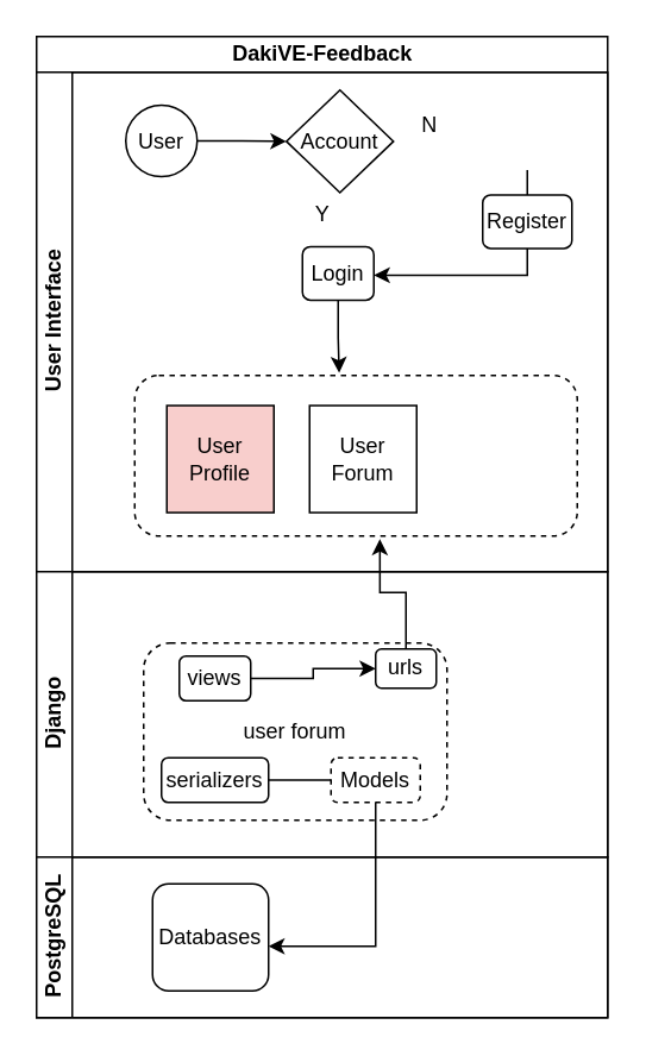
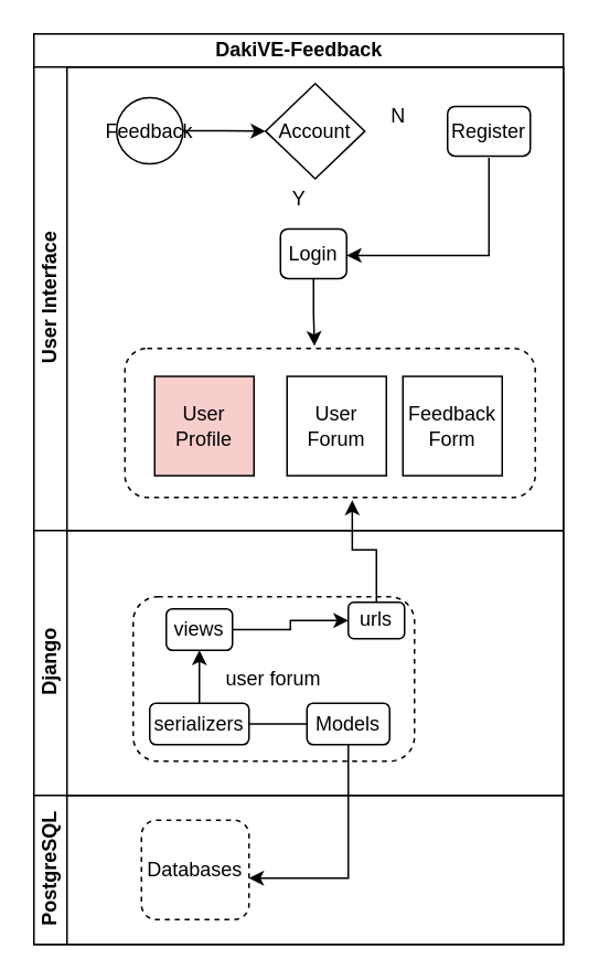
- <mxCell id="5" value="User" style="ellipse;whiteSpace=wrap;html=1;" vertex="1" parent="3"><mxGeometry x="50" y="18.5" width="40" height="40" as="geometry" /></mxCell>
+ <mxCell id="5" value="Feedback" style="ellipse;whiteSpace=wrap;html=1;" vertex="1" parent="3"><mxGeometry x="50" y="18.5" width="40" height="40" as="geometry" /></mxCell>
- <mxCell id="9" value="Register" style="rounded=1;whiteSpace=wrap;html=1;" vertex="1" parent="3"><mxGeometry x="250" y="68.75" width="50" height="30" as="geometry" /></mxCell>
+ <mxCell id="9" value="Register" style="rounded=1;whiteSpace=wrap;html=1;" vertex="1" parent="3"><mxGeometry x="250" y="23.75" width="50" height="30" as="geometry" /></mxCell>
+ <mxCell id="11" value="Feedback Form" style="whiteSpace=wrap;html=1;aspect=fixed;movable=1;resizable=1;rotatable=1;deletable=1;editable=1;locked=0;connectable=1;" vertex="1" parent="3"><mxGeometry x="223" y="186.87" width="60" height="60" as="geometry" /></mxCell>
+ <mxCell id="21" style="edgeStyle=orthogonalEdgeStyle;rounded=0;orthogonalLoop=1;jettySize=auto;html=1;entryX=0.5;entryY=1;entryDx=0;entryDy=0;" edge="1" parent="16" source="22" target="19"><mxGeometry relative="1" as="geometry" /></mxCell>
- <mxCell id="24" value="Models" style="rounded=1;whiteSpace=wrap;html=1;dashed=1;" vertex="1" parent="16"><mxGeometry x="165" y="104.33" width="50" height="25" as="geometry" /></mxCell>
+ <mxCell id="24" value="Models" style="rounded=1;whiteSpace=wrap;html=1;" vertex="1" parent="16"><mxGeometry x="165" y="104.33" width="50" height="25" as="geometry" /></mxCell>
- <mxCell id="28" value="Databases" style="rounded=1;whiteSpace=wrap;html=1;" vertex="1" parent="27"><mxGeometry x="65" y="15" width="65" height="60" as="geometry" /></mxCell>
+ <mxCell id="28" value="Databases" style="rounded=1;whiteSpace=wrap;html=1;dashed=1;" vertex="1" parent="27"><mxGeometry x="65" y="15" width="65" height="60" as="geometry" /></mxCell>
